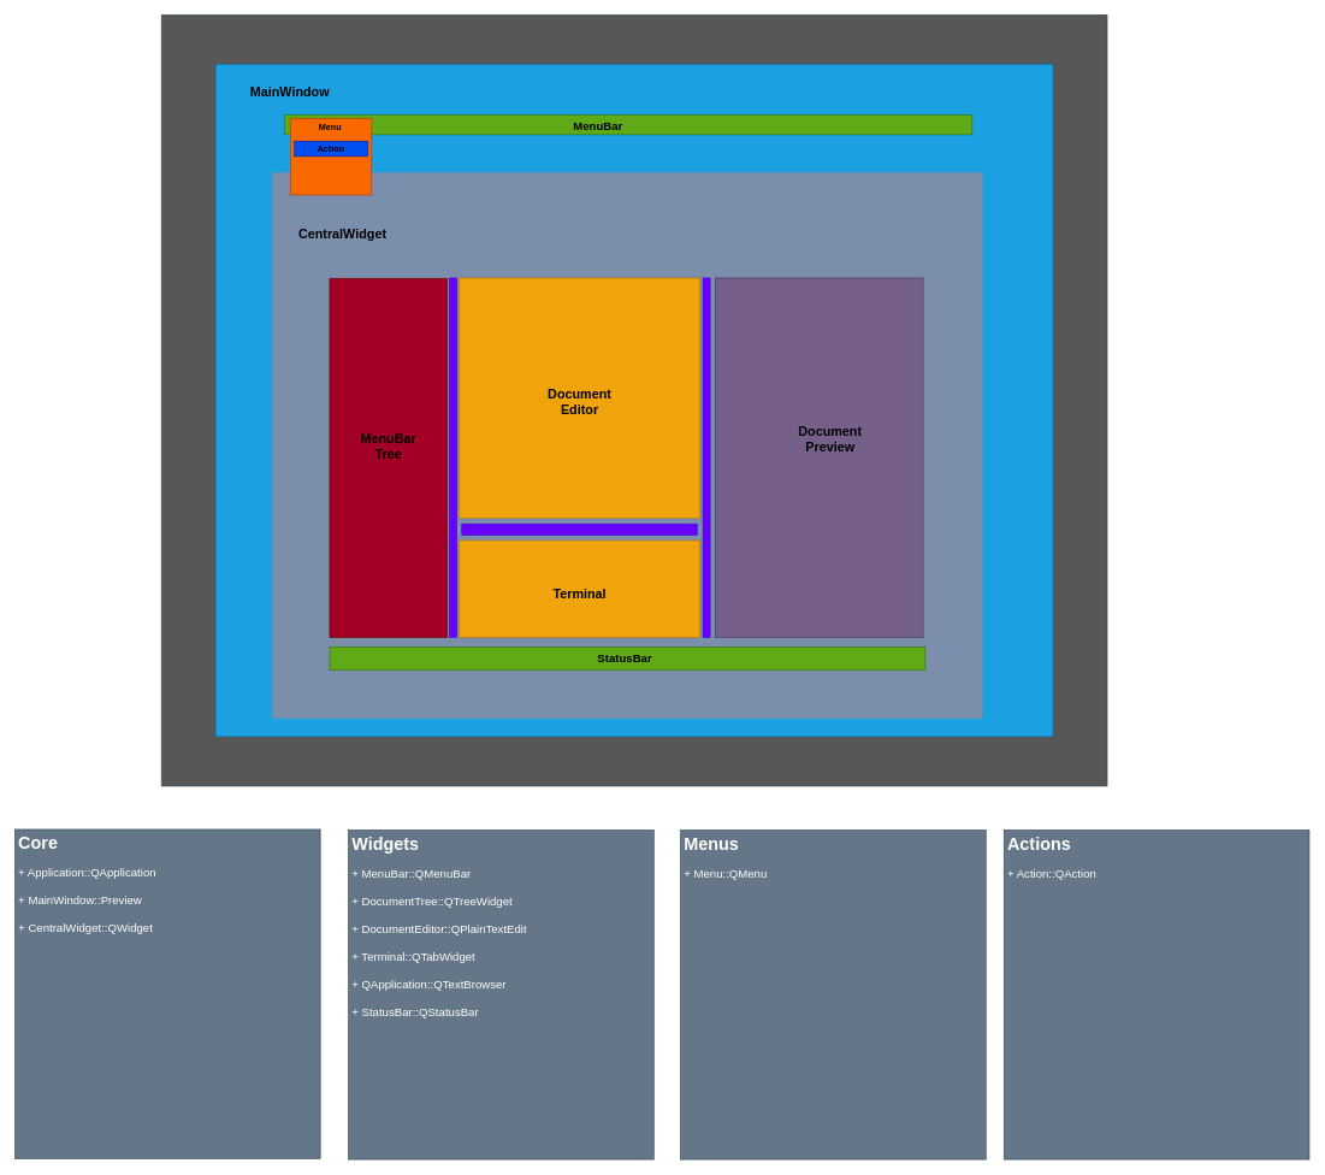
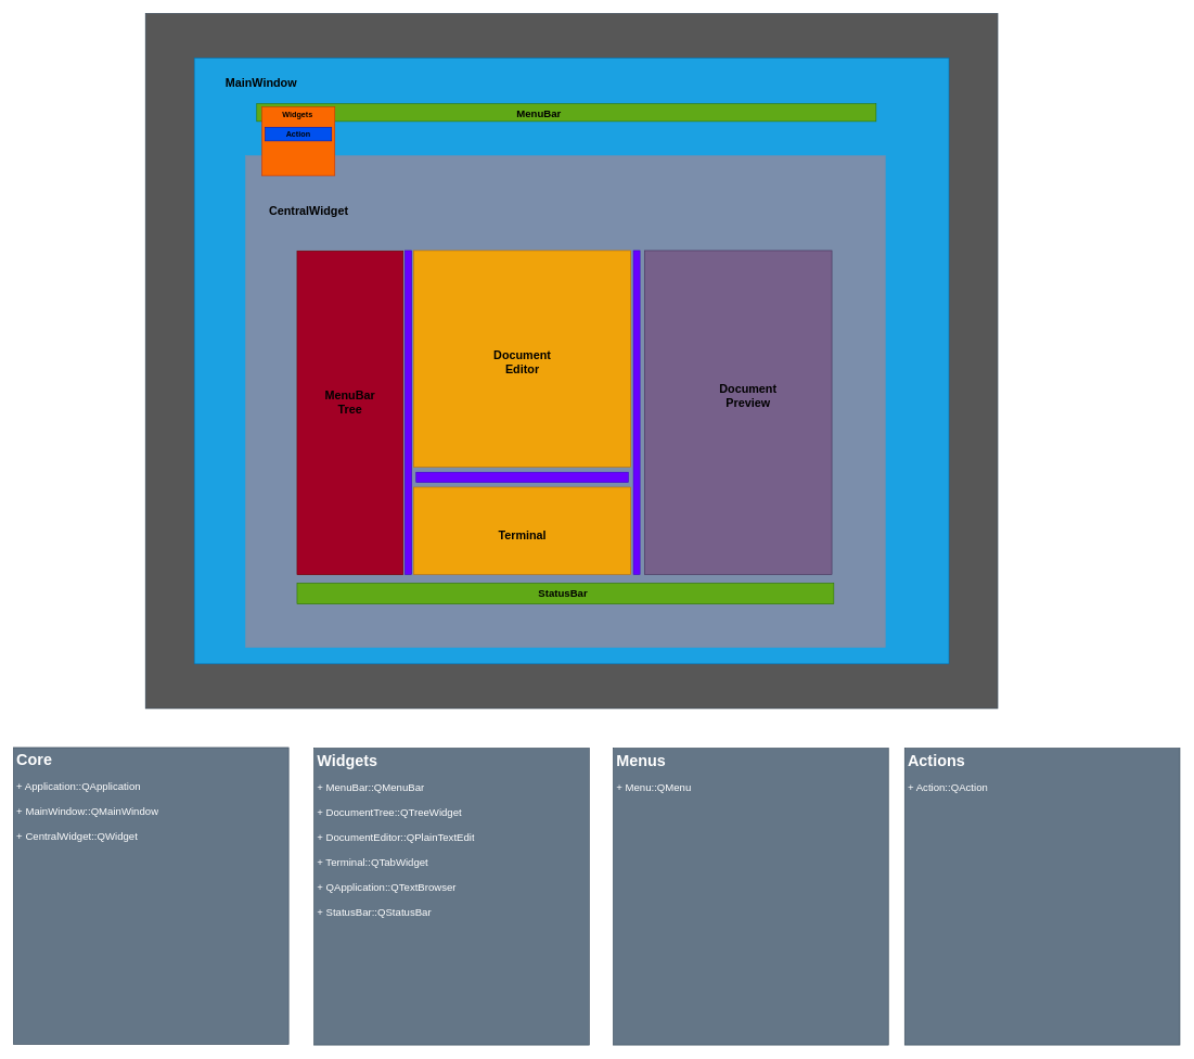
- <mxCell id="28" value="&lt;b&gt;Menu&lt;/b&gt;" style="text;html=1;strokeColor=none;fillColor=none;align=center;verticalAlign=middle;whiteSpace=wrap;rounded=0;" parent="4" vertex="1"><mxGeometry x="129" y="77.5" width="60" height="20" as="geometry" /></mxCell>
+ <mxCell id="28" value="&lt;b&gt;Widgets&lt;/b&gt;" style="text;html=1;strokeColor=none;fillColor=none;align=center;verticalAlign=middle;whiteSpace=wrap;rounded=0;" parent="4" vertex="1"><mxGeometry x="129" y="77.5" width="60" height="20" as="geometry" /></mxCell>
- <mxCell id="30" value="&lt;h1&gt;Core&lt;/h1&gt;&lt;div style=&quot;font-size: 16px;&quot;&gt;&lt;font style=&quot;font-size: 16px;&quot;&gt;+ Application::QApplication&lt;/font&gt;&lt;/div&gt;&lt;div style=&quot;font-size: 16px;&quot;&gt;&lt;font style=&quot;font-size: 16px;&quot;&gt;&lt;br&gt;&lt;/font&gt;&lt;/div&gt;&lt;div style=&quot;font-size: 16px;&quot;&gt;&lt;font style=&quot;font-size: 16px;&quot;&gt;+ MainWindow::Preview&lt;/font&gt;&lt;/div&gt;&lt;div style=&quot;font-size: 16px;&quot;&gt;&lt;font style=&quot;font-size: 16px;&quot;&gt;&lt;br&gt;&lt;/font&gt;&lt;/div&gt;&lt;div style=&quot;font-size: 16px;&quot;&gt;&lt;span style=&quot;background-color: initial;&quot;&gt;+ CentralWidget::QWidget&lt;/span&gt;&lt;br&gt;&lt;/div&gt;&lt;div&gt;&lt;br&gt;&lt;/div&gt;" style="text;html=1;strokeColor=#314354;fillColor=#647687;spacing=5;spacingTop=-20;whiteSpace=wrap;overflow=hidden;rounded=0;fontColor=#ffffff;" parent="1" vertex="1"><mxGeometry x="20" y="1148" width="423" height="456" as="geometry" /></mxCell>
+ <mxCell id="30" value="&lt;h1&gt;Core&lt;/h1&gt;&lt;div style=&quot;font-size: 16px;&quot;&gt;&lt;font style=&quot;font-size: 16px;&quot;&gt;+ Application::QApplication&lt;/font&gt;&lt;/div&gt;&lt;div style=&quot;font-size: 16px;&quot;&gt;&lt;font style=&quot;font-size: 16px;&quot;&gt;&lt;br&gt;&lt;/font&gt;&lt;/div&gt;&lt;div style=&quot;font-size: 16px;&quot;&gt;&lt;font style=&quot;font-size: 16px;&quot;&gt;+ MainWindow::QMainWindow&lt;/font&gt;&lt;/div&gt;&lt;div style=&quot;font-size: 16px;&quot;&gt;&lt;font style=&quot;font-size: 16px;&quot;&gt;&lt;br&gt;&lt;/font&gt;&lt;/div&gt;&lt;div style=&quot;font-size: 16px;&quot;&gt;&lt;span style=&quot;background-color: initial;&quot;&gt;+ CentralWidget::QWidget&lt;/span&gt;&lt;br&gt;&lt;/div&gt;&lt;div&gt;&lt;br&gt;&lt;/div&gt;" style="text;html=1;strokeColor=#314354;fillColor=#647687;spacing=5;spacingTop=-20;whiteSpace=wrap;overflow=hidden;rounded=0;fontColor=#ffffff;" parent="1" vertex="1"><mxGeometry x="20" y="1148" width="423" height="456" as="geometry" /></mxCell>
